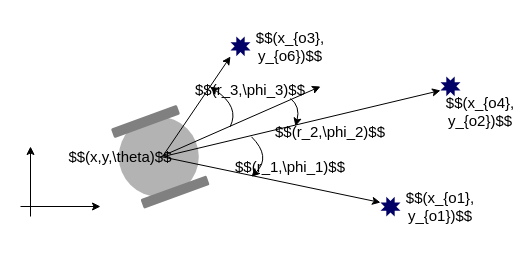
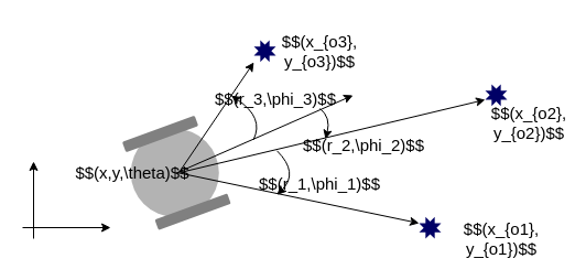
- <mxCell id="17" value="$$(x_{o3}, y_{o6})$$" style="text;html=1;strokeColor=none;fillColor=none;align=center;verticalAlign=middle;whiteSpace=wrap;rounded=0;fontSize=15;" vertex="1" parent="1"><mxGeometry x="260" y="20.85" width="60" height="50" as="geometry" /></mxCell>
+ <mxCell id="17" value="$$(x_{o3}, y_{o3})$$" style="text;html=1;strokeColor=none;fillColor=none;align=center;verticalAlign=middle;whiteSpace=wrap;rounded=0;fontSize=15;" vertex="1" parent="1"><mxGeometry x="260" y="20.85" width="60" height="50" as="geometry" /></mxCell>
- <mxCell id="16" value="$$(x_{o4}, y_{o2})$$" style="text;html=1;strokeColor=none;fillColor=none;align=center;verticalAlign=middle;whiteSpace=wrap;rounded=0;fontSize=15;" vertex="1" parent="1"><mxGeometry x="450" y="86.3" width="60" height="50" as="geometry" /></mxCell>
+ <mxCell id="16" value="$$(x_{o2}, y_{o2})$$" style="text;html=1;strokeColor=none;fillColor=none;align=center;verticalAlign=middle;whiteSpace=wrap;rounded=0;fontSize=15;" vertex="1" parent="1"><mxGeometry x="450" y="86.3" width="60" height="50" as="geometry" /></mxCell>
- <mxCell id="15" value="$$(x_{o1}, y_{o1})$$" style="text;html=1;strokeColor=none;fillColor=none;align=center;verticalAlign=middle;whiteSpace=wrap;rounded=0;fontSize=15;" vertex="1" parent="1"><mxGeometry x="410" y="181.15" width="60" height="50" as="geometry" /></mxCell>
+ <mxCell id="15" value="$$(x_{o1}, y_{o1})$$" style="text;html=1;strokeColor=none;fillColor=none;align=center;verticalAlign=middle;whiteSpace=wrap;rounded=0;fontSize=15;" vertex="1" parent="1"><mxGeometry x="425" y="191.15" width="60" height="50" as="geometry" /></mxCell>
